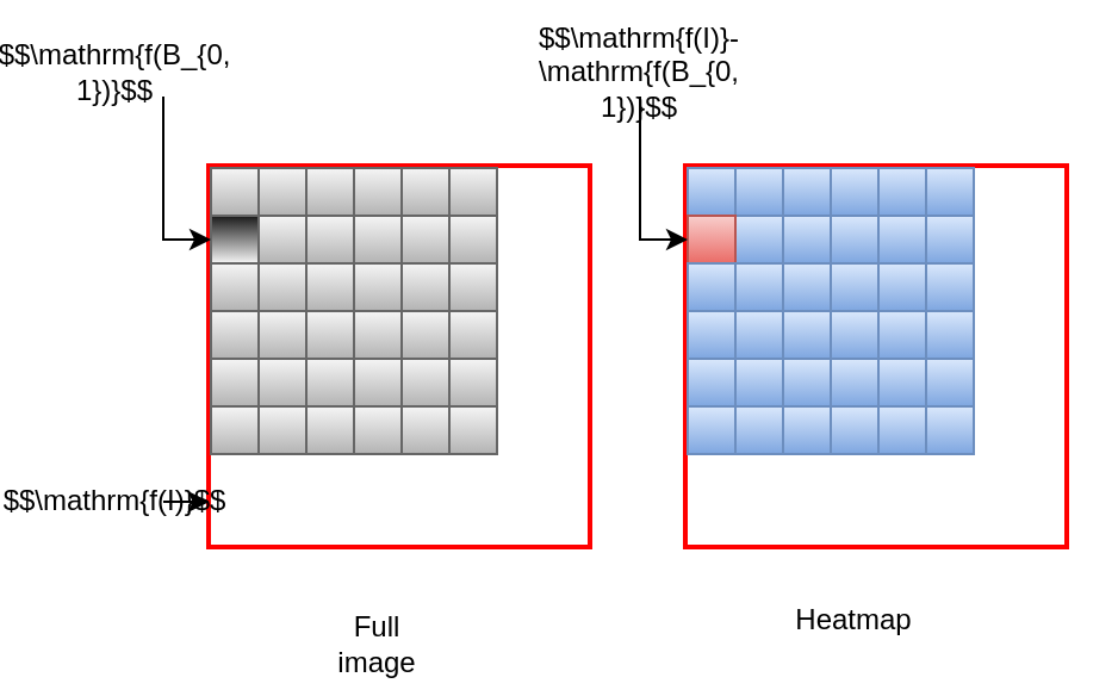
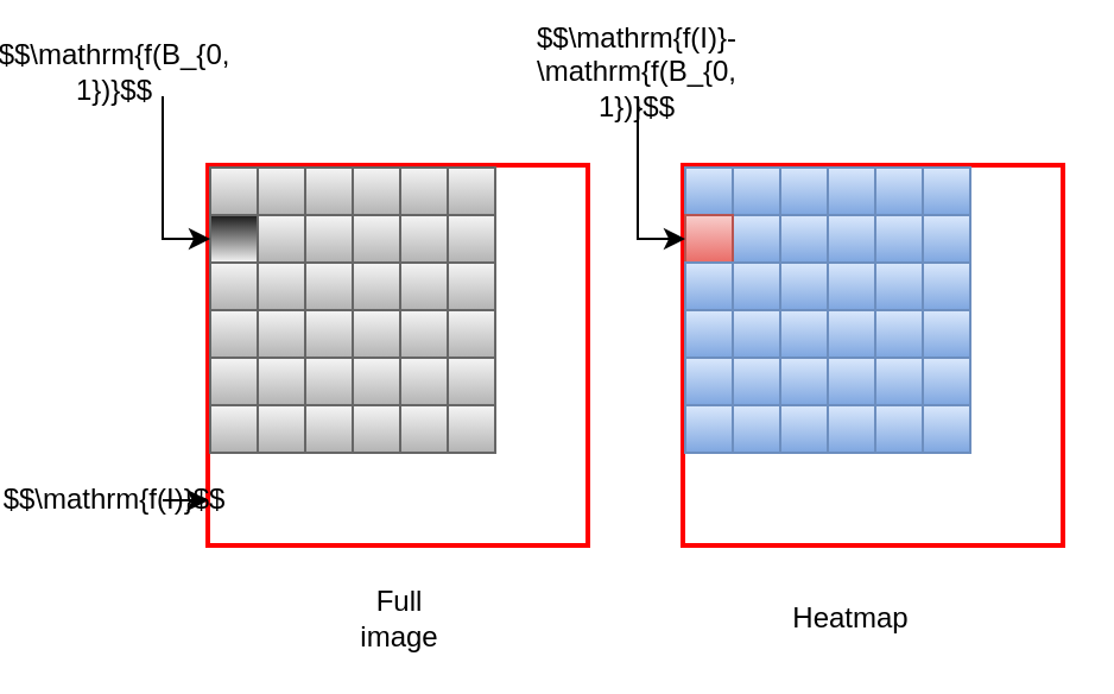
- <mxCell id="82" value="Full image" style="text;html=1;strokeColor=none;fillColor=none;align=center;verticalAlign=middle;whiteSpace=wrap;rounded=0;" vertex="1" parent="1"><mxGeometry x="130" y="260" width="40" height="20" as="geometry" /></mxCell>
+ <mxCell id="82" value="Full image" style="text;html=1;strokeColor=none;fillColor=none;align=center;verticalAlign=middle;whiteSpace=wrap;rounded=0;" vertex="1" parent="1"><mxGeometry x="140" y="250" width="40" height="20" as="geometry" /></mxCell>
